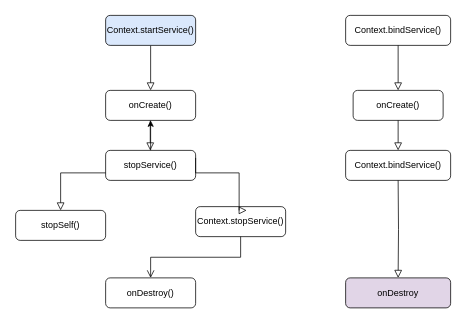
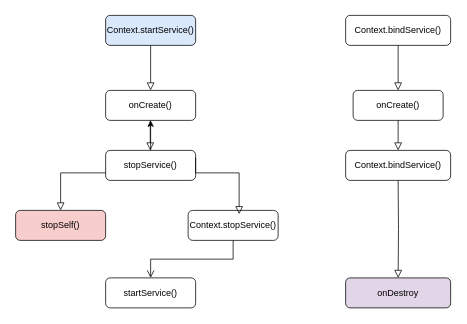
- <mxCell id="9" value="Context.stopService()" style="rounded=1;whiteSpace=wrap;html=1;fontSize=12;glass=0;strokeWidth=1;shadow=0;" vertex="1" parent="1"><mxGeometry x="260" y="275" width="120" height="40" as="geometry" /></mxCell>
+ <mxCell id="9" value="Context.stopService()" style="rounded=1;whiteSpace=wrap;html=1;fontSize=12;glass=0;strokeWidth=1;shadow=0;" vertex="1" parent="1"><mxGeometry x="250" y="280" width="120" height="40" as="geometry" /></mxCell>
- <mxCell id="8" value="stopSelf()" style="rounded=1;whiteSpace=wrap;html=1;fontSize=12;glass=0;strokeWidth=1;shadow=0;" vertex="1" parent="1"><mxGeometry x="20" y="280" width="120" height="40" as="geometry" /></mxCell>
+ <mxCell id="8" value="stopSelf()" style="rounded=1;whiteSpace=wrap;html=1;fontSize=12;glass=0;strokeWidth=1;shadow=0;fillColor=#f8cecc;" vertex="1" parent="1"><mxGeometry x="20" y="280" width="120" height="40" as="geometry" /></mxCell>
- <mxCell id="15" value="onDestroy()" style="rounded=1;whiteSpace=wrap;html=1;fontSize=12;glass=0;strokeWidth=1;shadow=0;" vertex="1" parent="1"><mxGeometry x="140" y="370" width="120" height="40" as="geometry" /></mxCell>
+ <mxCell id="15" value="startService()" style="rounded=1;whiteSpace=wrap;html=1;fontSize=12;glass=0;strokeWidth=1;shadow=0;" vertex="1" parent="1"><mxGeometry x="140" y="370" width="120" height="40" as="geometry" /></mxCell>
